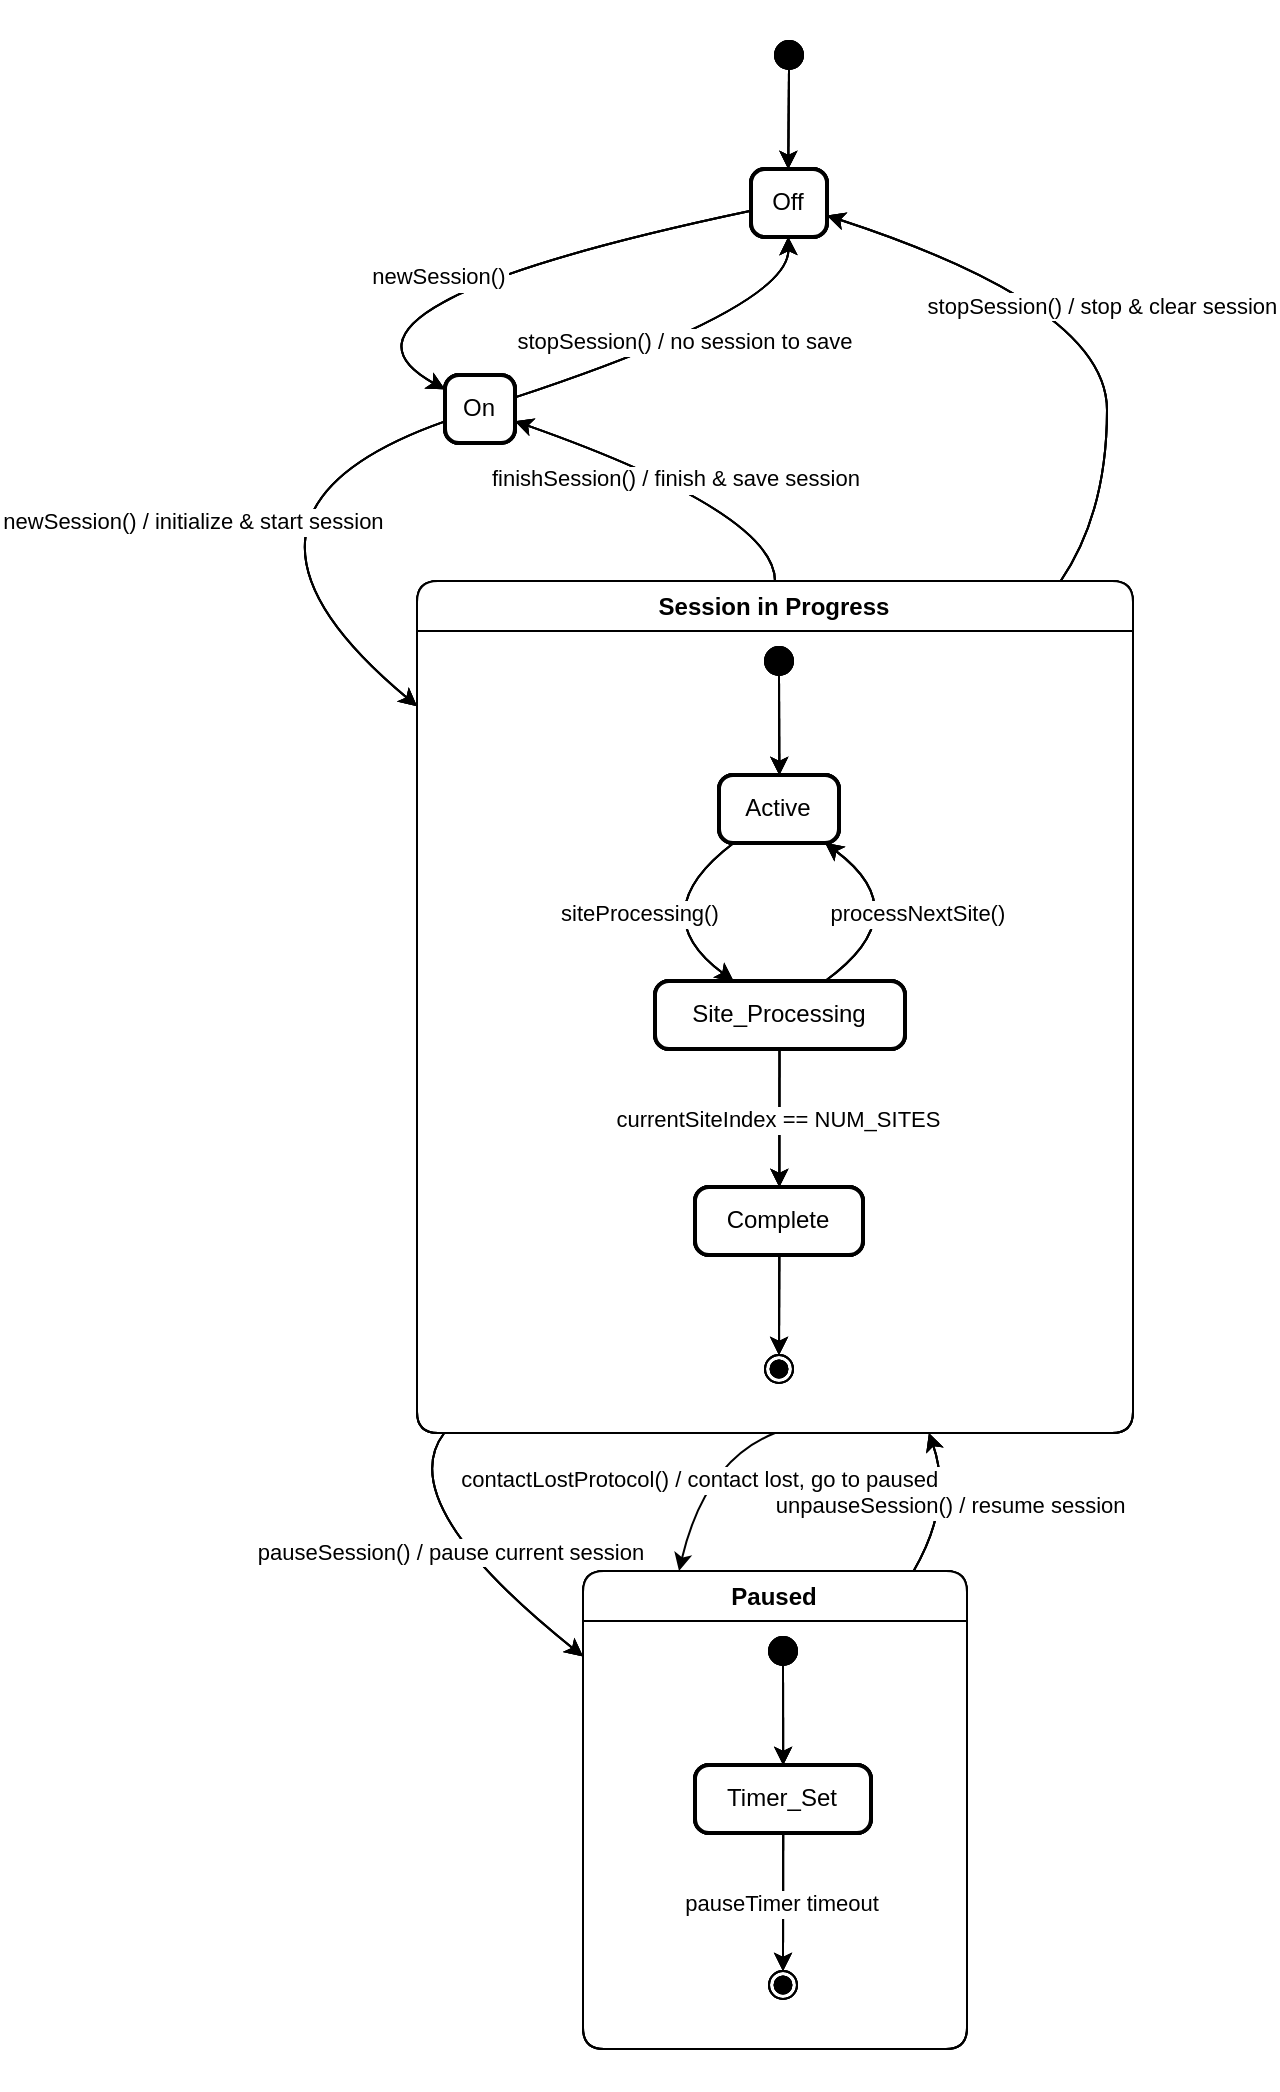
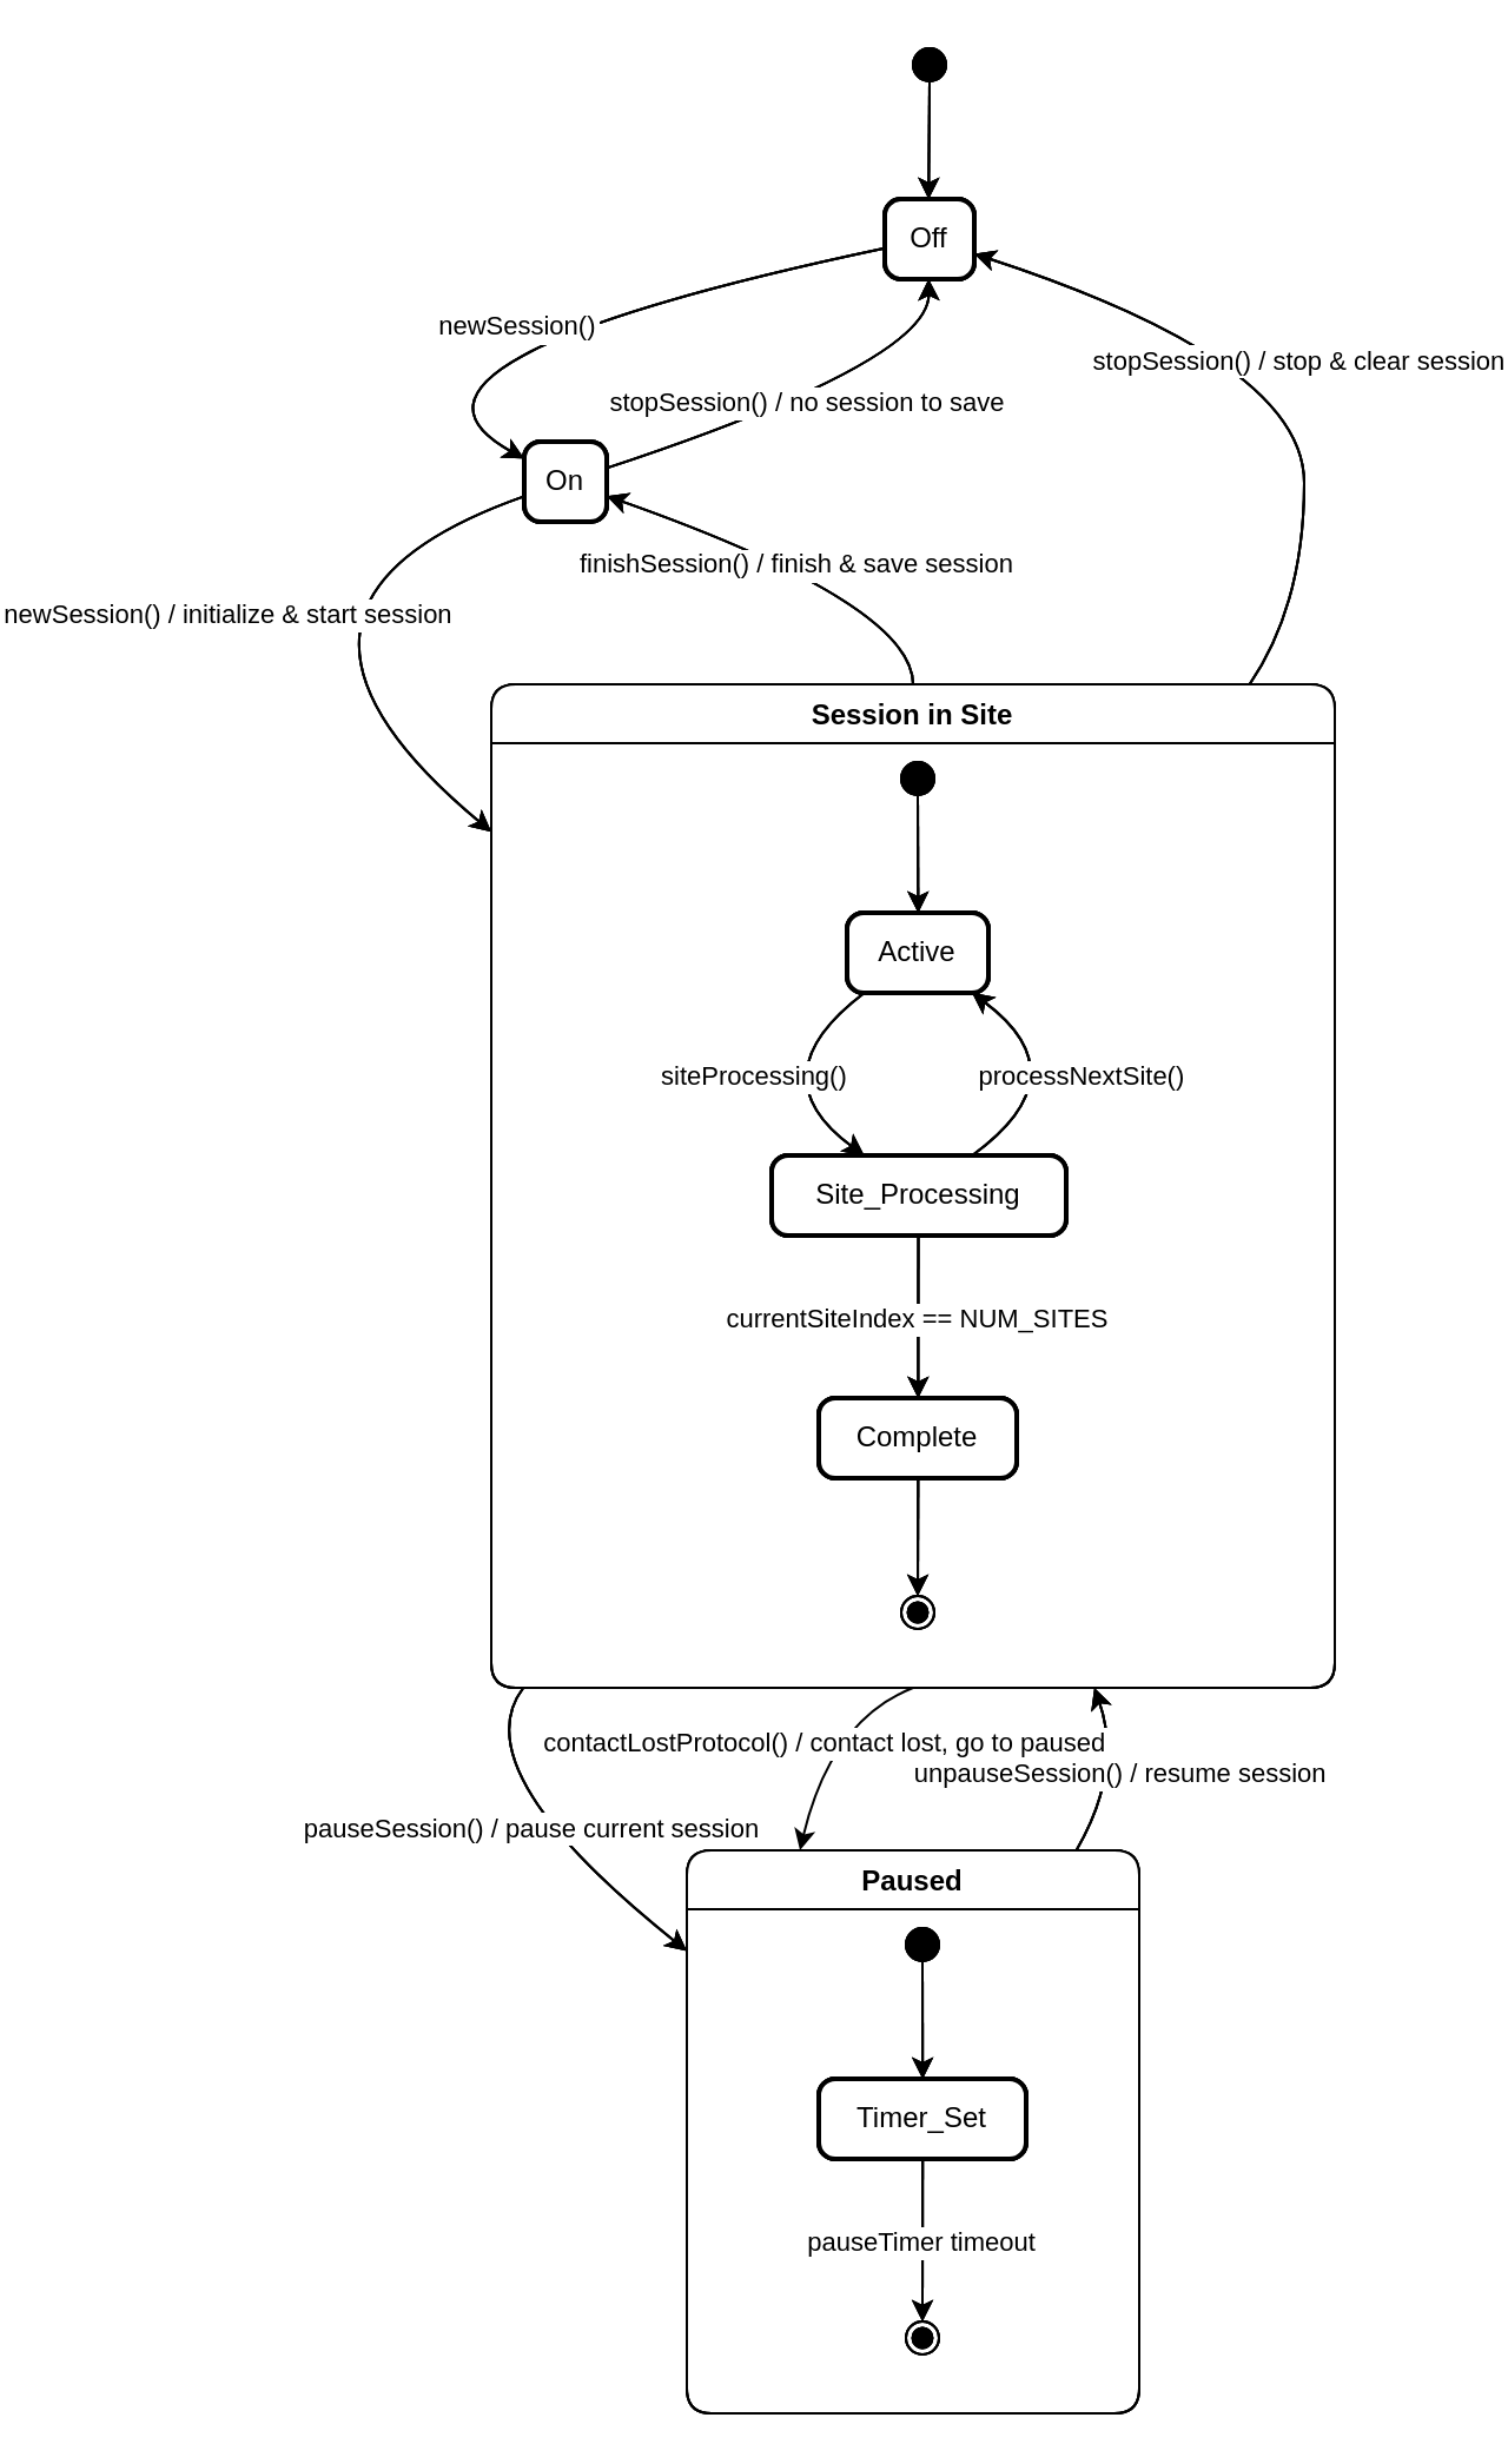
- <mxCell id="61" value="Session in Progress" style="swimlane;fontStyle=1;align=center;verticalAlign=middle;startSize=25;container=0;collapsible=0;rounded=1;arcSize=14;dropTarget=0;" parent="1" vertex="1"><mxGeometry x="136" y="290" width="358" height="426" as="geometry" /></mxCell>
+ <mxCell id="61" value="Session in Site" style="swimlane;fontStyle=1;align=center;verticalAlign=middle;startSize=25;container=0;collapsible=0;rounded=1;arcSize=14;dropTarget=0;" parent="1" vertex="1"><mxGeometry x="136" y="290" width="358" height="426" as="geometry" /></mxCell>
